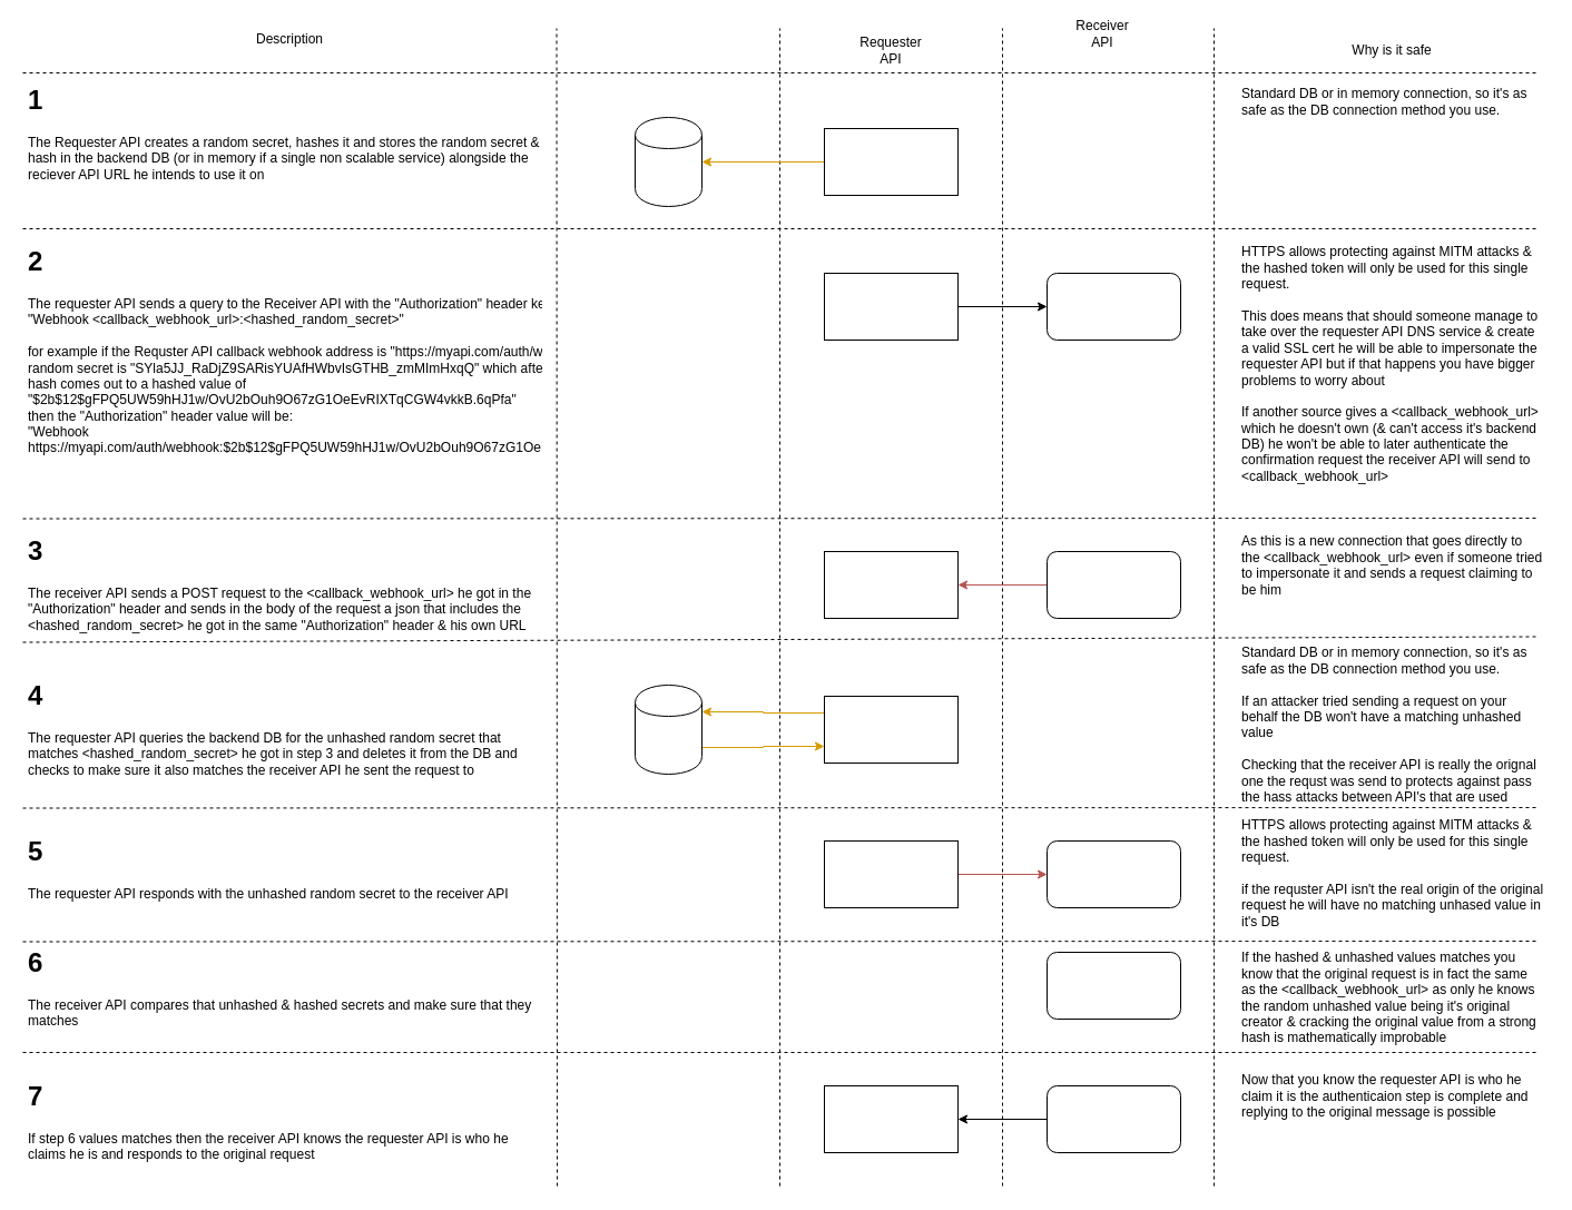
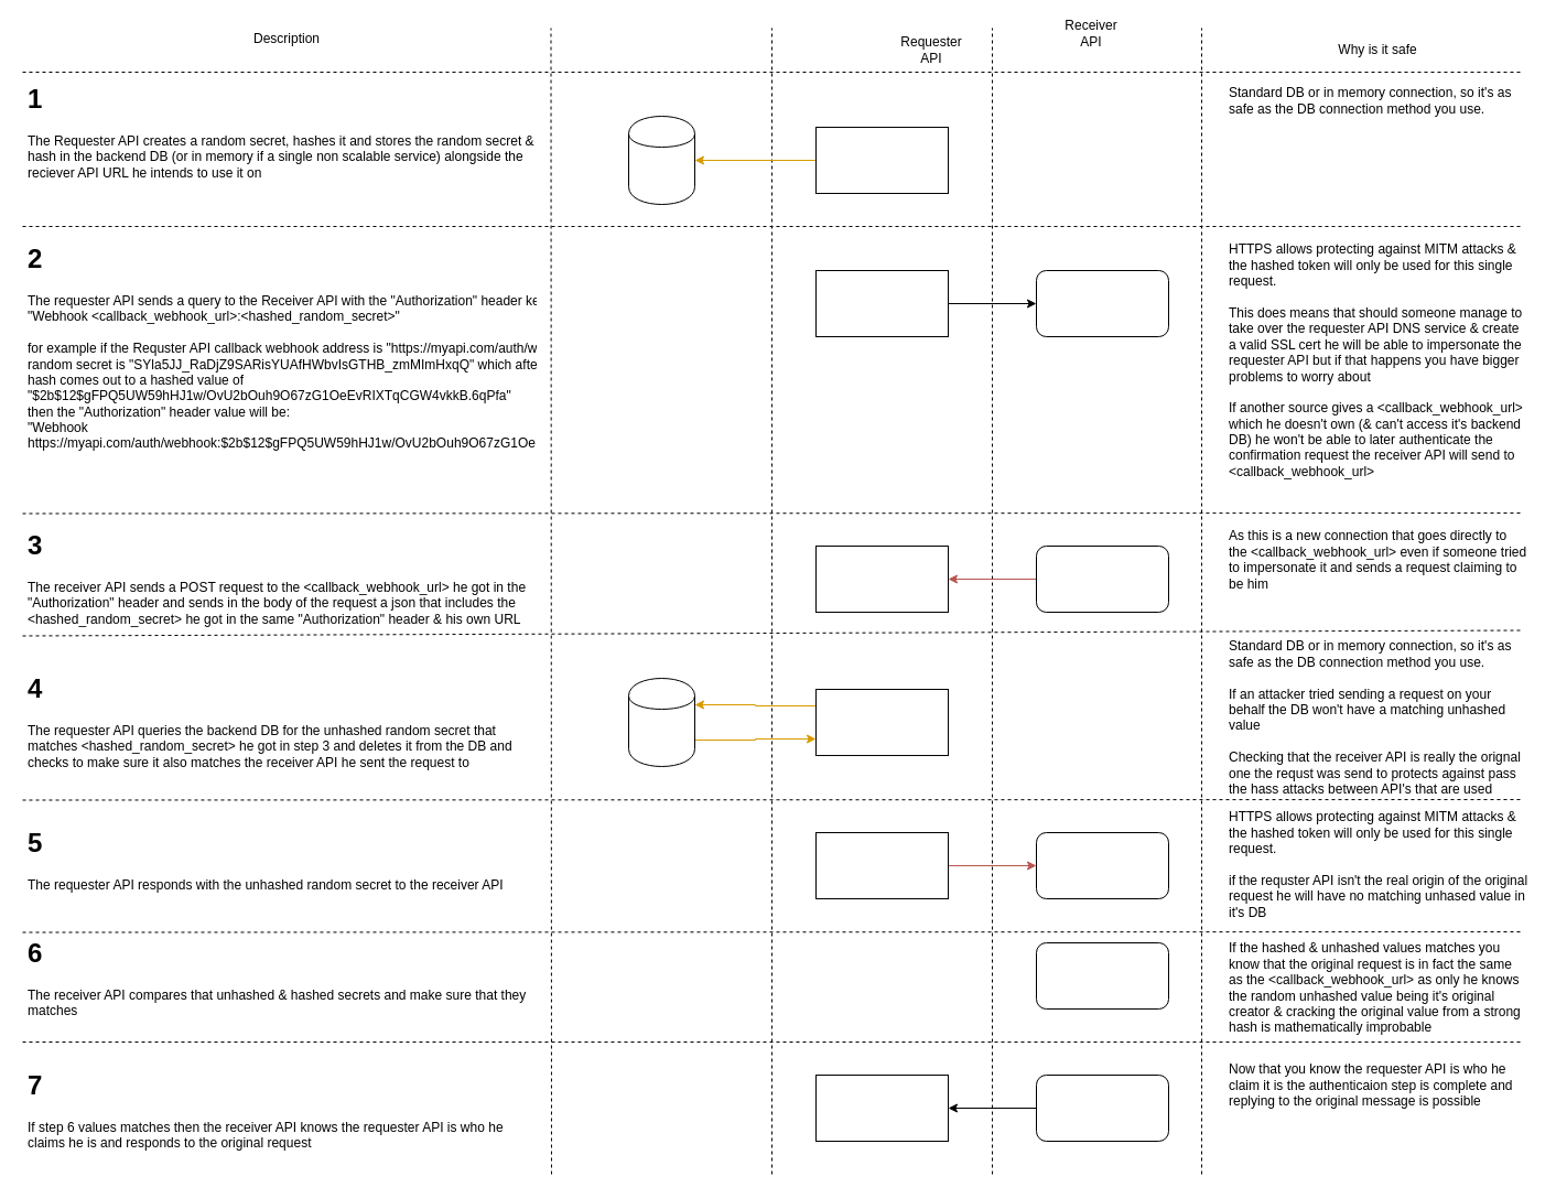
- <mxCell id="5" value="&lt;div&gt;Requester&lt;/div&gt;&lt;div&gt;API&lt;br&gt;&lt;/div&gt;" style="text;html=1;strokeColor=none;fillColor=none;align=center;verticalAlign=middle;whiteSpace=wrap;rounded=0;" parent="1" vertex="1"><mxGeometry x="780" y="35" width="40" height="20" as="geometry" /></mxCell>
+ <mxCell id="5" value="&lt;div&gt;Requester&lt;/div&gt;&lt;div&gt;API&lt;br&gt;&lt;/div&gt;" style="text;html=1;strokeColor=none;fillColor=none;align=center;verticalAlign=middle;whiteSpace=wrap;rounded=0;" parent="1" vertex="1"><mxGeometry x="825" y="35" width="40" height="20" as="geometry" /></mxCell>
